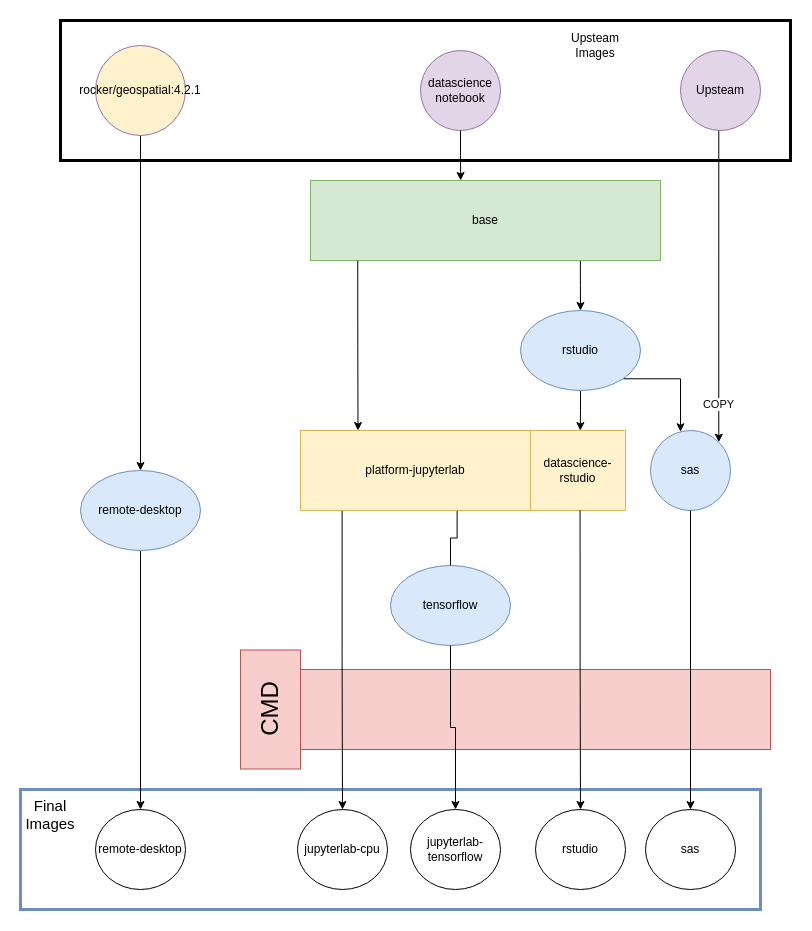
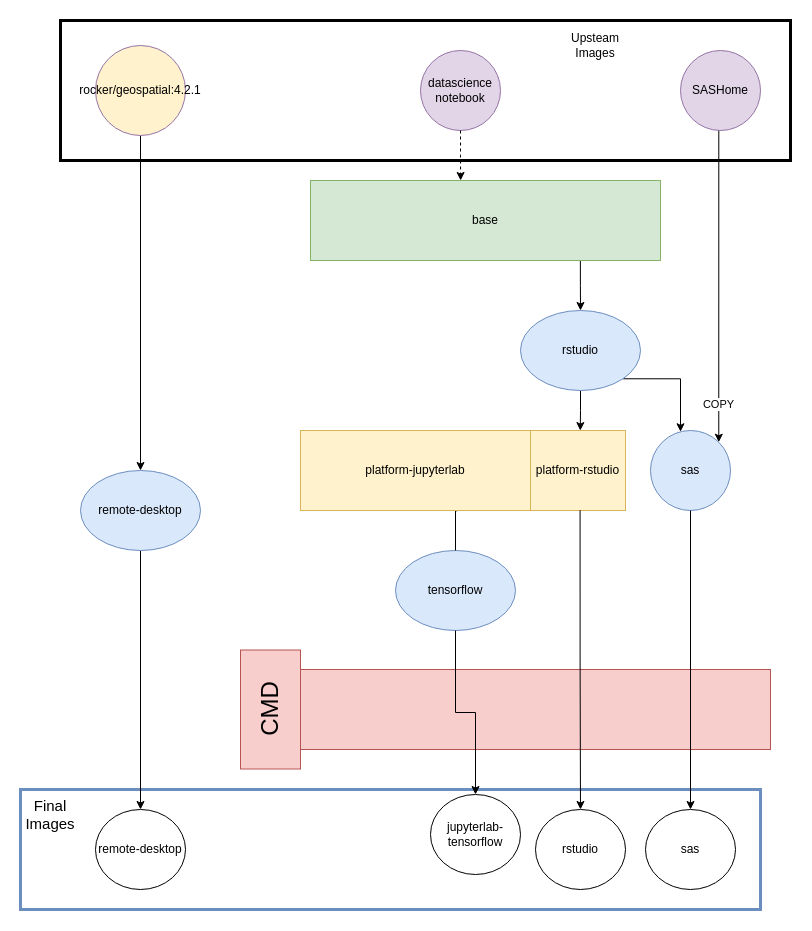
- <mxCell id="14" value="Upsteam" style="ellipse;whiteSpace=wrap;html=1;fillColor=#e1d5e7;strokeColor=#9673a6;" parent="1" vertex="1"><mxGeometry x="680" y="50" width="80" height="80" as="geometry" /></mxCell>
+ <mxCell id="14" value="SASHome" style="ellipse;whiteSpace=wrap;html=1;fillColor=#e1d5e7;strokeColor=#9673a6;" parent="1" vertex="1"><mxGeometry x="680" y="50" width="80" height="80" as="geometry" /></mxCell>
- <mxCell id="31" style="edgeStyle=orthogonalEdgeStyle;rounded=0;orthogonalLoop=1;jettySize=auto;html=1;exitX=0.5;exitY=1;exitDx=0;exitDy=0;entryX=0.429;entryY=0;entryDx=0;entryDy=0;entryPerimeter=0;" edge="1" parent="1" source="15" target="6"><mxGeometry relative="1" as="geometry" /></mxCell>
+ <mxCell id="31" style="edgeStyle=orthogonalEdgeStyle;rounded=0;orthogonalLoop=1;jettySize=auto;html=1;exitX=0.5;exitY=1;exitDx=0;exitDy=0;entryX=0.429;entryY=0;entryDx=0;entryDy=0;entryPerimeter=0;dashed=1;" edge="1" parent="1" source="15" target="6"><mxGeometry relative="1" as="geometry" /></mxCell>
- <mxCell id="5" style="edgeStyle=orthogonalEdgeStyle;rounded=0;orthogonalLoop=1;jettySize=auto;html=1;exitX=0.135;exitY=0.975;exitDx=0;exitDy=0;entryX=0.25;entryY=0;entryDx=0;entryDy=0;exitPerimeter=0;" edge="1" parent="1" source="6" target="30"><mxGeometry relative="1" as="geometry" /></mxCell>
- <mxCell id="26" value="datascience-rstudio" style="rectangle;whiteSpace=wrap;html=1;fillColor=#fff2cc;strokeColor=#d6b656;" vertex="1" parent="1"><mxGeometry x="530" y="430" width="95" height="80" as="geometry" /></mxCell>
+ <mxCell id="26" value="platform-rstudio" style="rectangle;whiteSpace=wrap;html=1;fillColor=#fff2cc;strokeColor=#d6b656;" vertex="1" parent="1"><mxGeometry x="530" y="430" width="95" height="80" as="geometry" /></mxCell>
- <mxCell id="10" value="tensorflow" style="ellipse;whiteSpace=wrap;html=1;fillColor=#dae8fc;strokeColor=#6c8ebf;" parent="1" vertex="1"><mxGeometry x="390" y="565" width="120" height="80" as="geometry" /></mxCell>
+ <mxCell id="10" value="tensorflow" style="ellipse;whiteSpace=wrap;html=1;fillColor=#dae8fc;strokeColor=#6c8ebf;" parent="1" vertex="1"><mxGeometry x="395" y="550" width="120" height="80" as="geometry" /></mxCell>
- <mxCell id="29" style="edgeStyle=orthogonalEdgeStyle;rounded=0;orthogonalLoop=1;jettySize=auto;html=1;exitX=0.181;exitY=0.983;exitDx=0;exitDy=0;entryX=0.5;entryY=0;entryDx=0;entryDy=0;exitPerimeter=0;" edge="1" parent="1" source="30" target="19"><mxGeometry relative="1" as="geometry" /></mxCell>
- <mxCell id="19" value="jupyterlab-cpu" style="ellipse;whiteSpace=wrap;html=1;" parent="1" vertex="1"><mxGeometry x="297" y="809" width="90" height="80" as="geometry" /></mxCell>
- <mxCell id="20" value="jupyterlab-tensorflow" style="ellipse;whiteSpace=wrap;html=1;" parent="1" vertex="1"><mxGeometry x="410" y="809" width="90" height="80" as="geometry" /></mxCell>
+ <mxCell id="20" value="jupyterlab-tensorflow" style="ellipse;whiteSpace=wrap;html=1;" parent="1" vertex="1"><mxGeometry x="430" y="794" width="90" height="80" as="geometry" /></mxCell>
